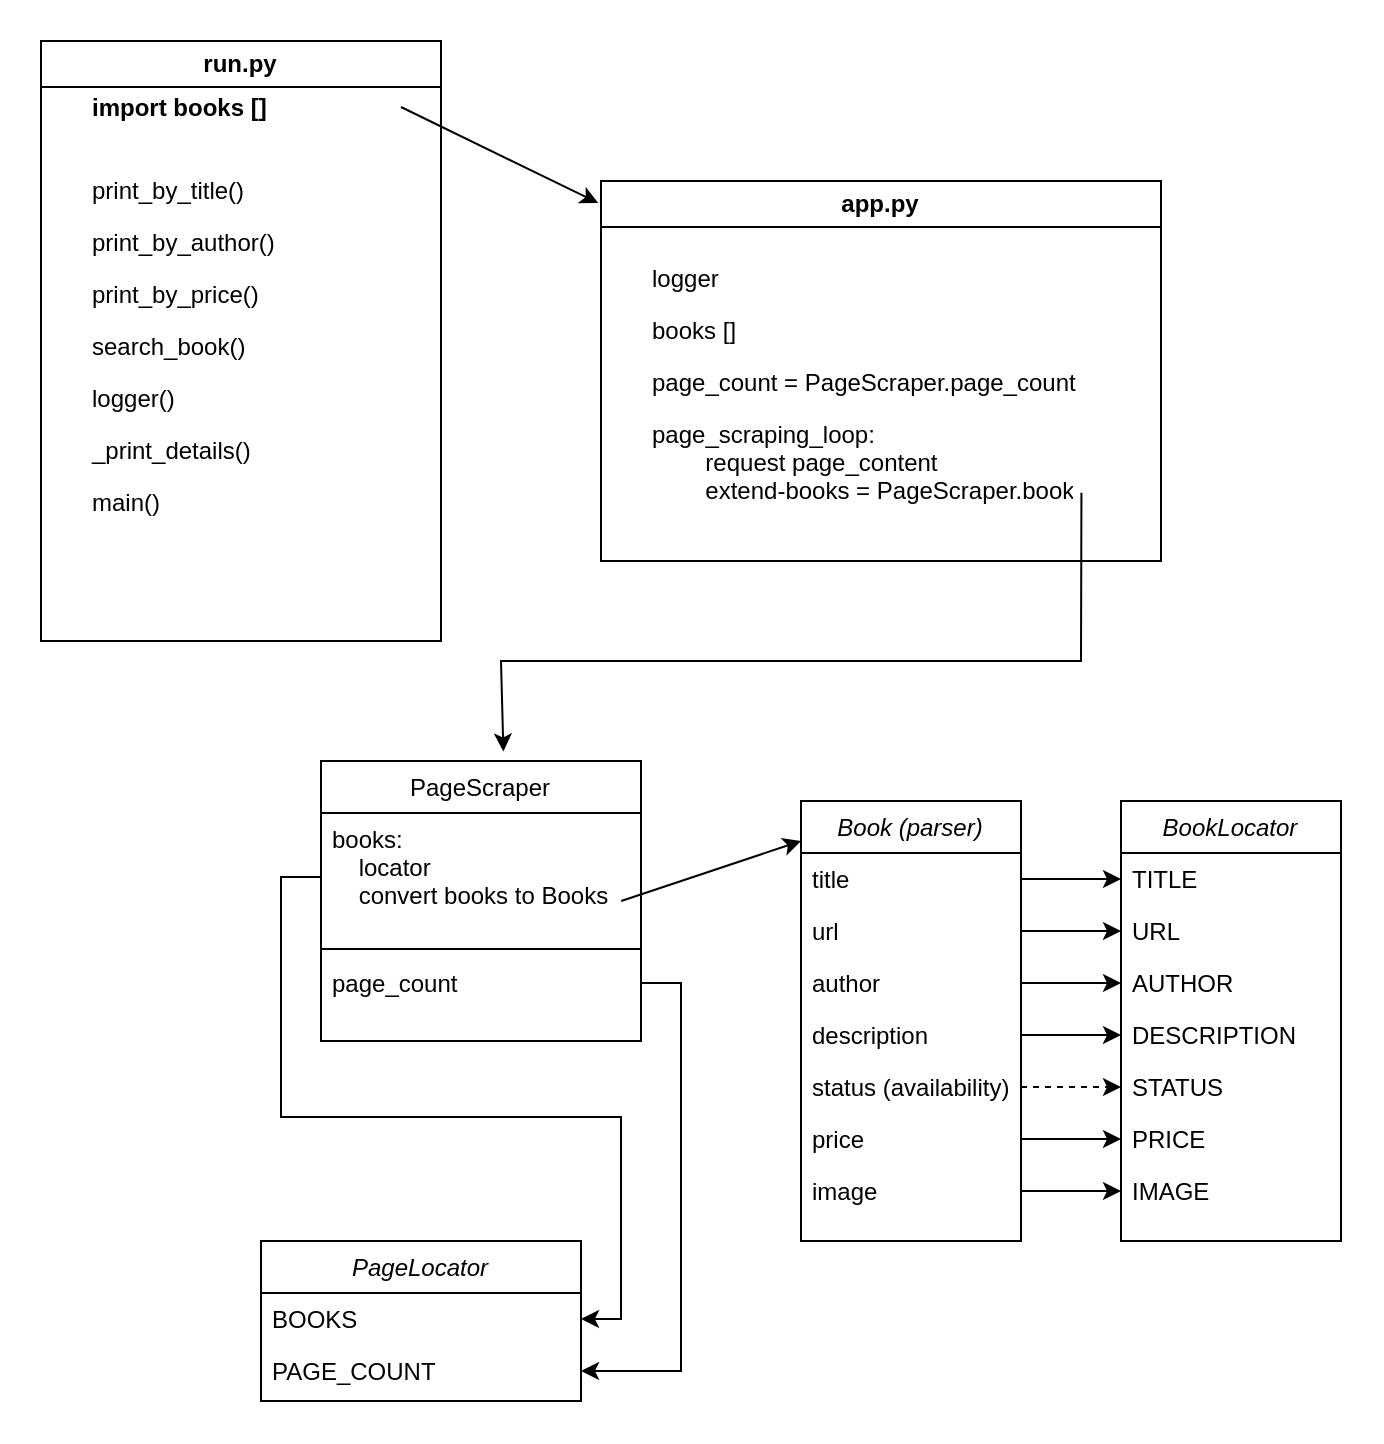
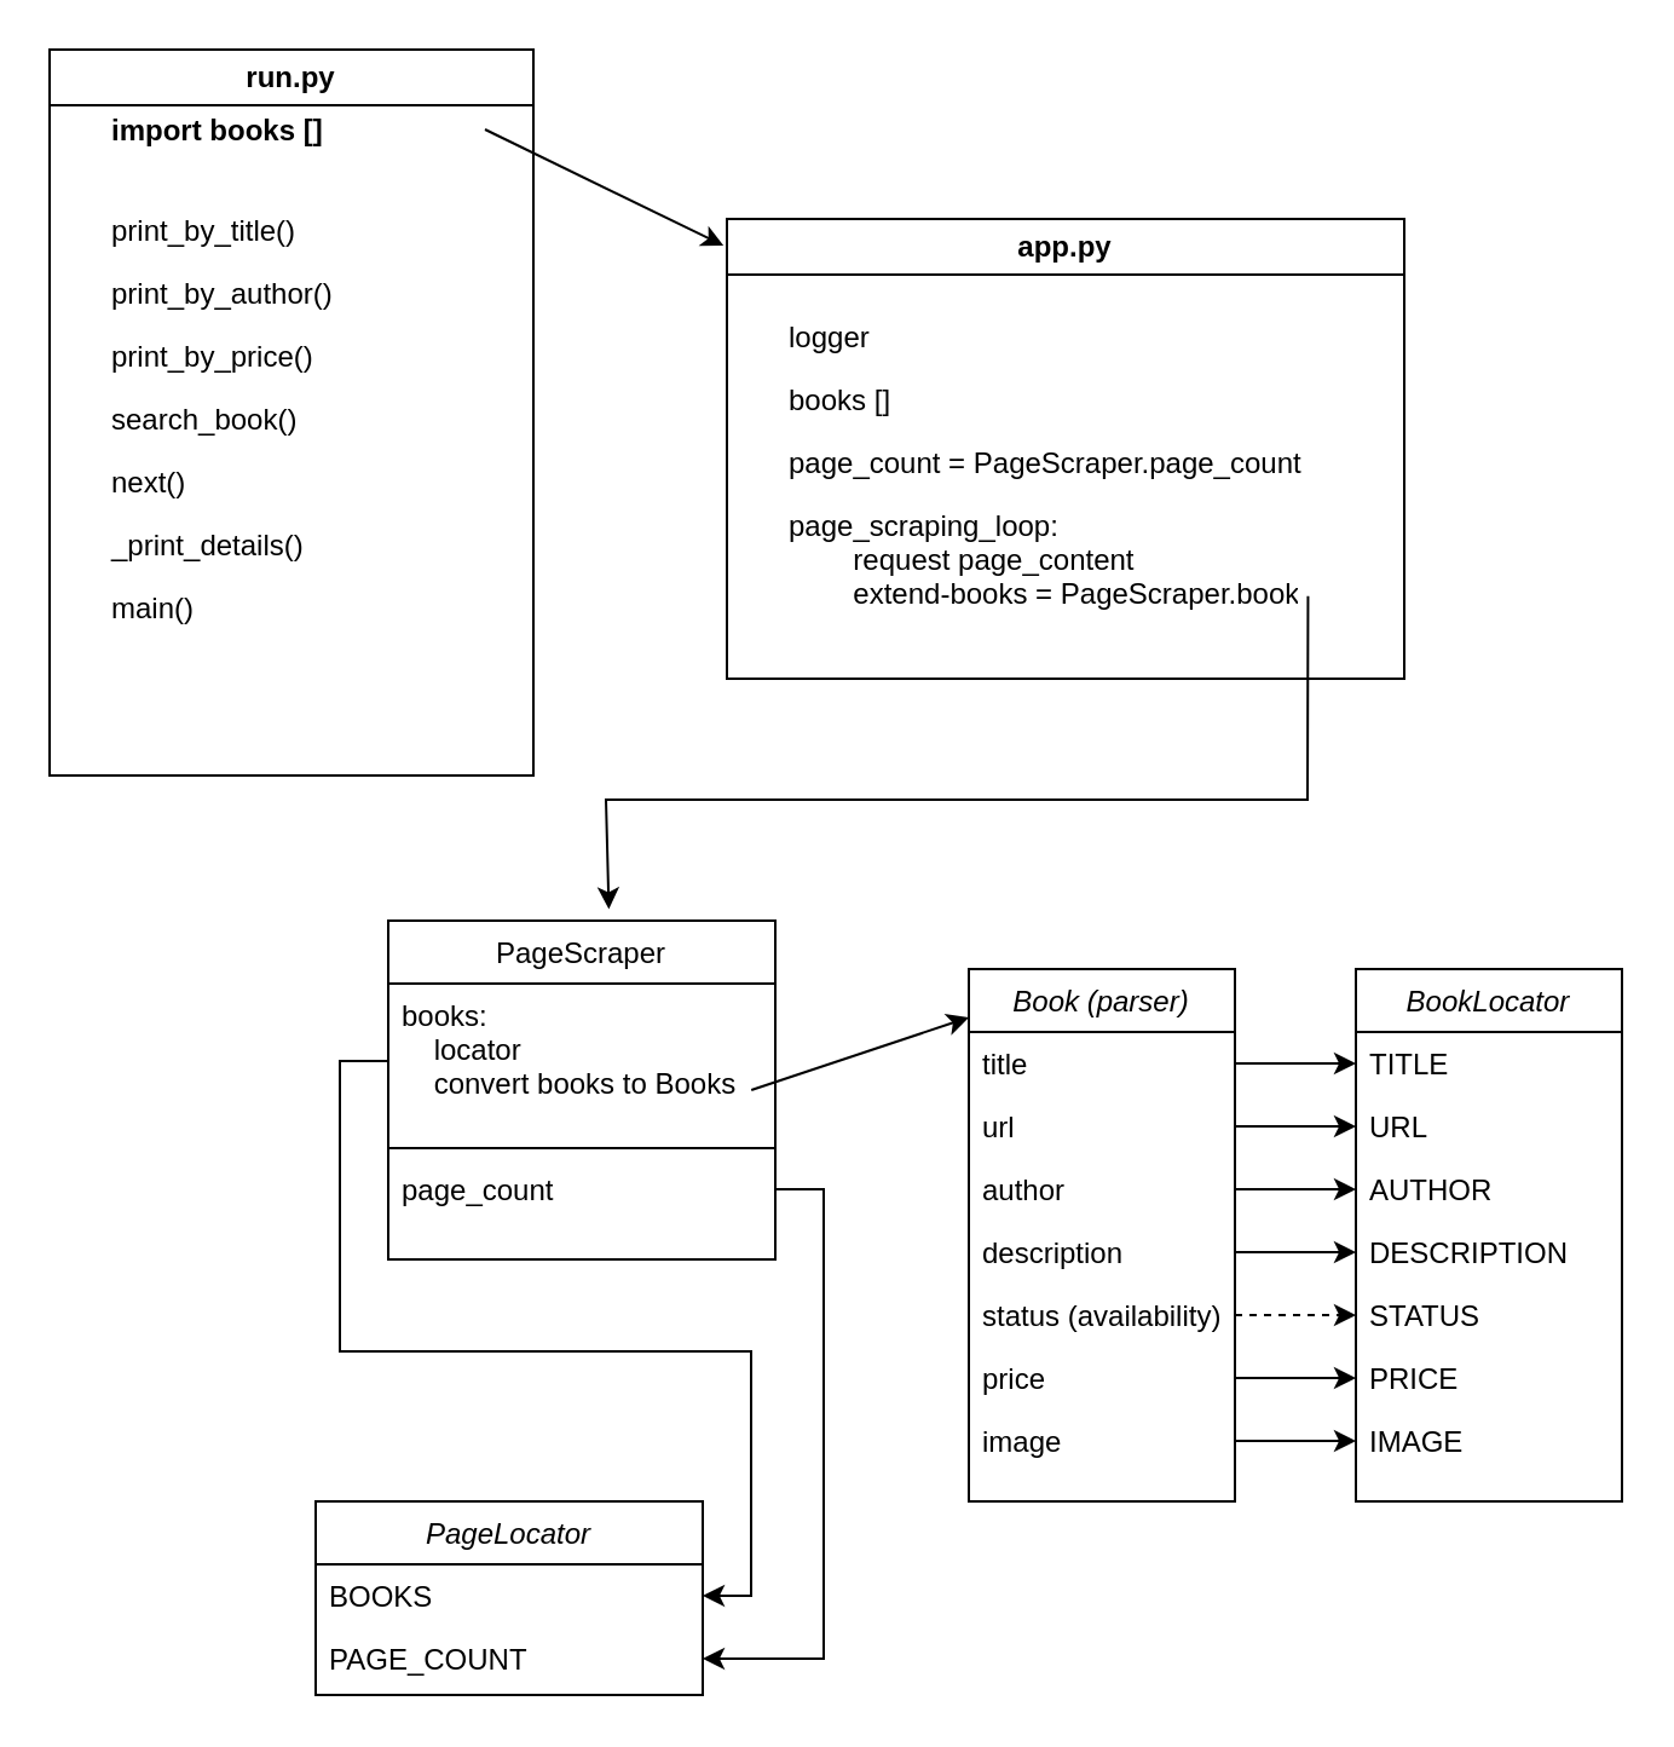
- <mxCell id="27" value="logger()" style="text;align=left;verticalAlign=top;spacingLeft=4;spacingRight=4;overflow=hidden;rotatable=0;points=[[0,0.5],[1,0.5]];portConstraint=eastwest;rounded=0;shadow=0;html=0;spacingTop=0;strokeWidth=1;perimeterSpacing=0;" vertex="1" parent="22"><mxGeometry x="20" y="165.5" width="160" height="26" as="geometry" /></mxCell>
+ <mxCell id="27" value="next()" style="text;align=left;verticalAlign=top;spacingLeft=4;spacingRight=4;overflow=hidden;rotatable=0;points=[[0,0.5],[1,0.5]];portConstraint=eastwest;rounded=0;shadow=0;html=0;spacingTop=0;strokeWidth=1;perimeterSpacing=0;" vertex="1" parent="22"><mxGeometry x="20" y="165.5" width="160" height="26" as="geometry" /></mxCell>
